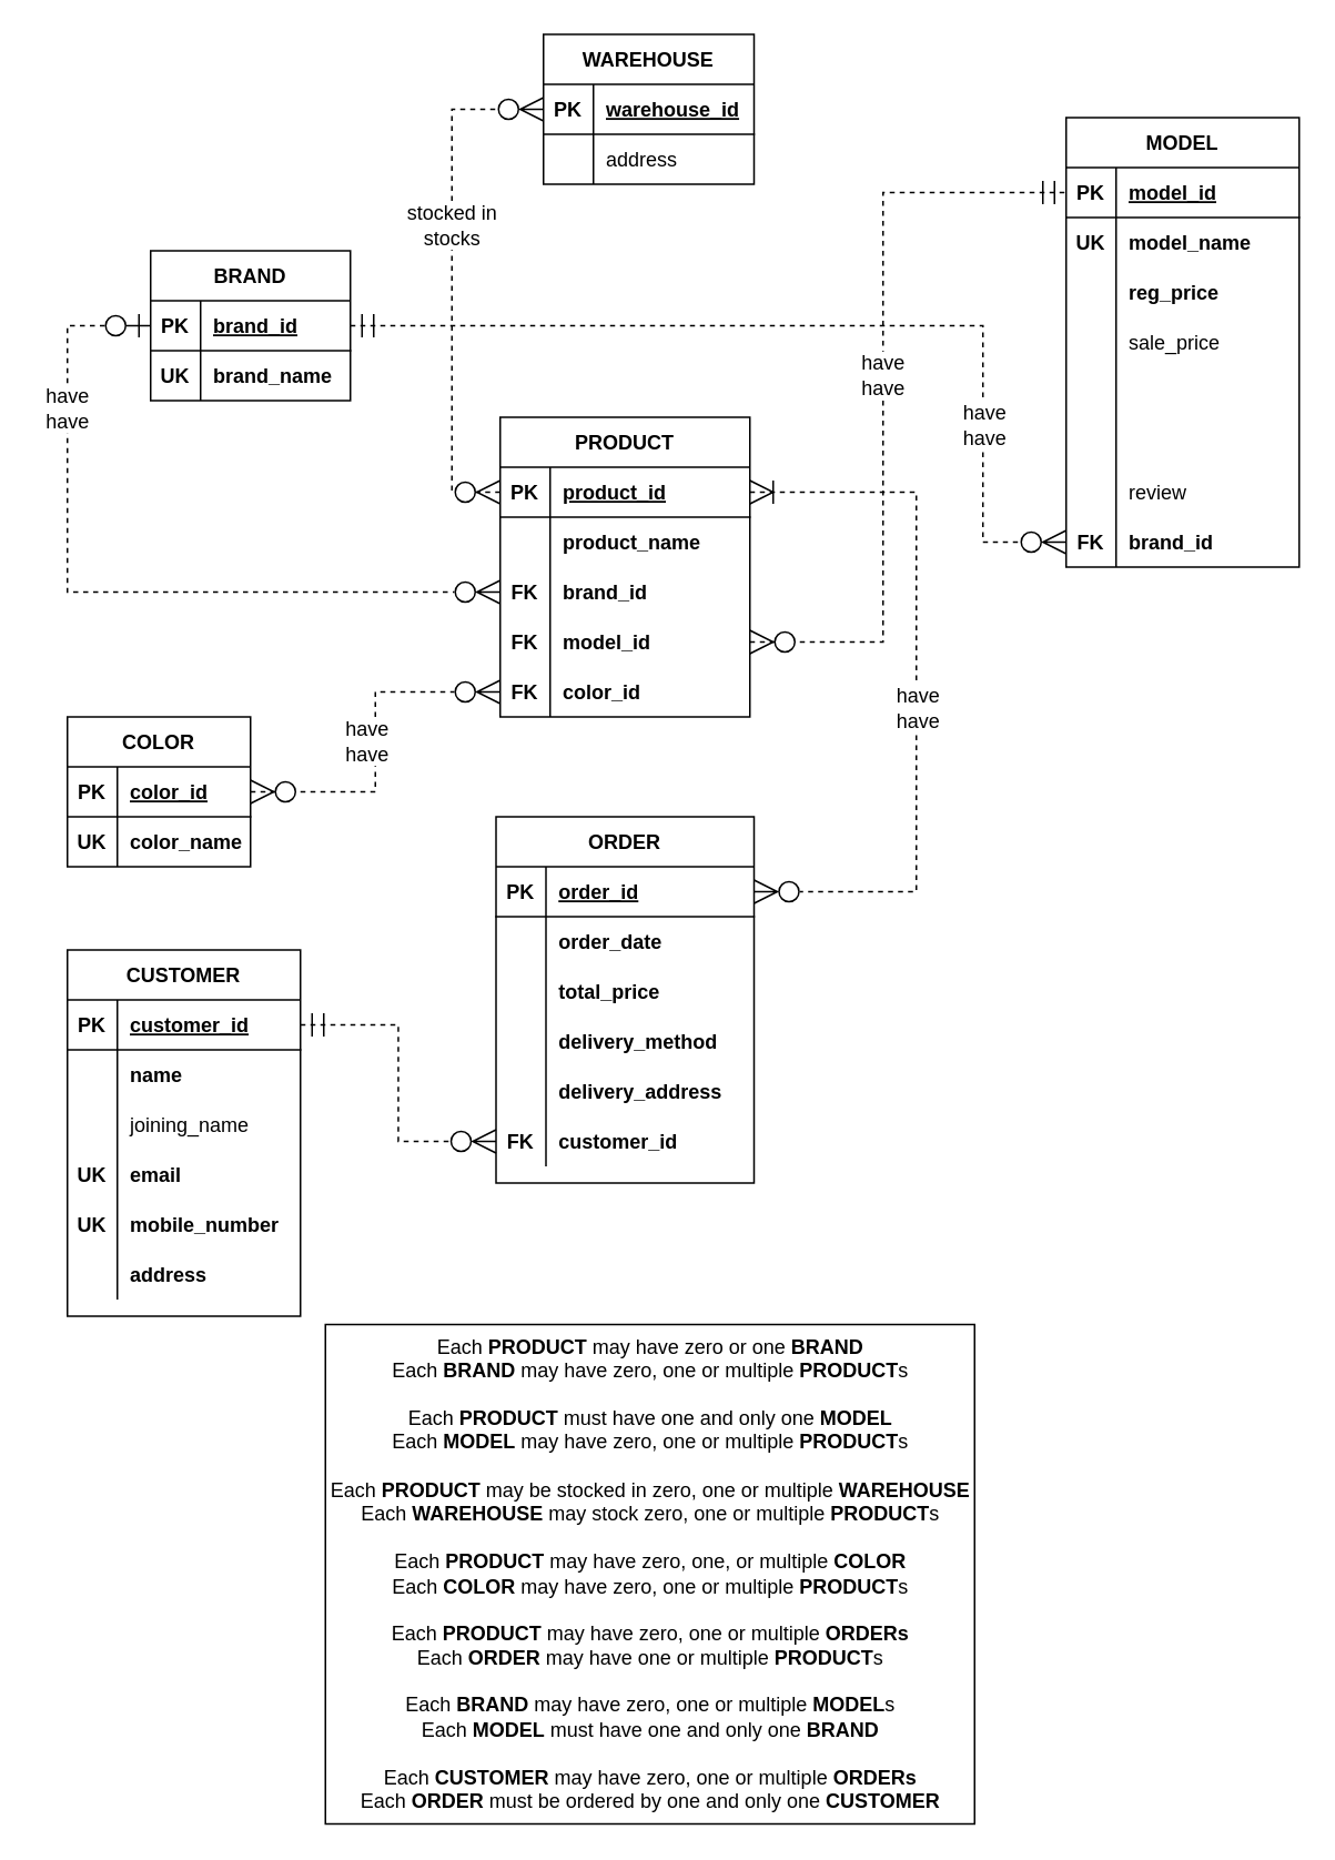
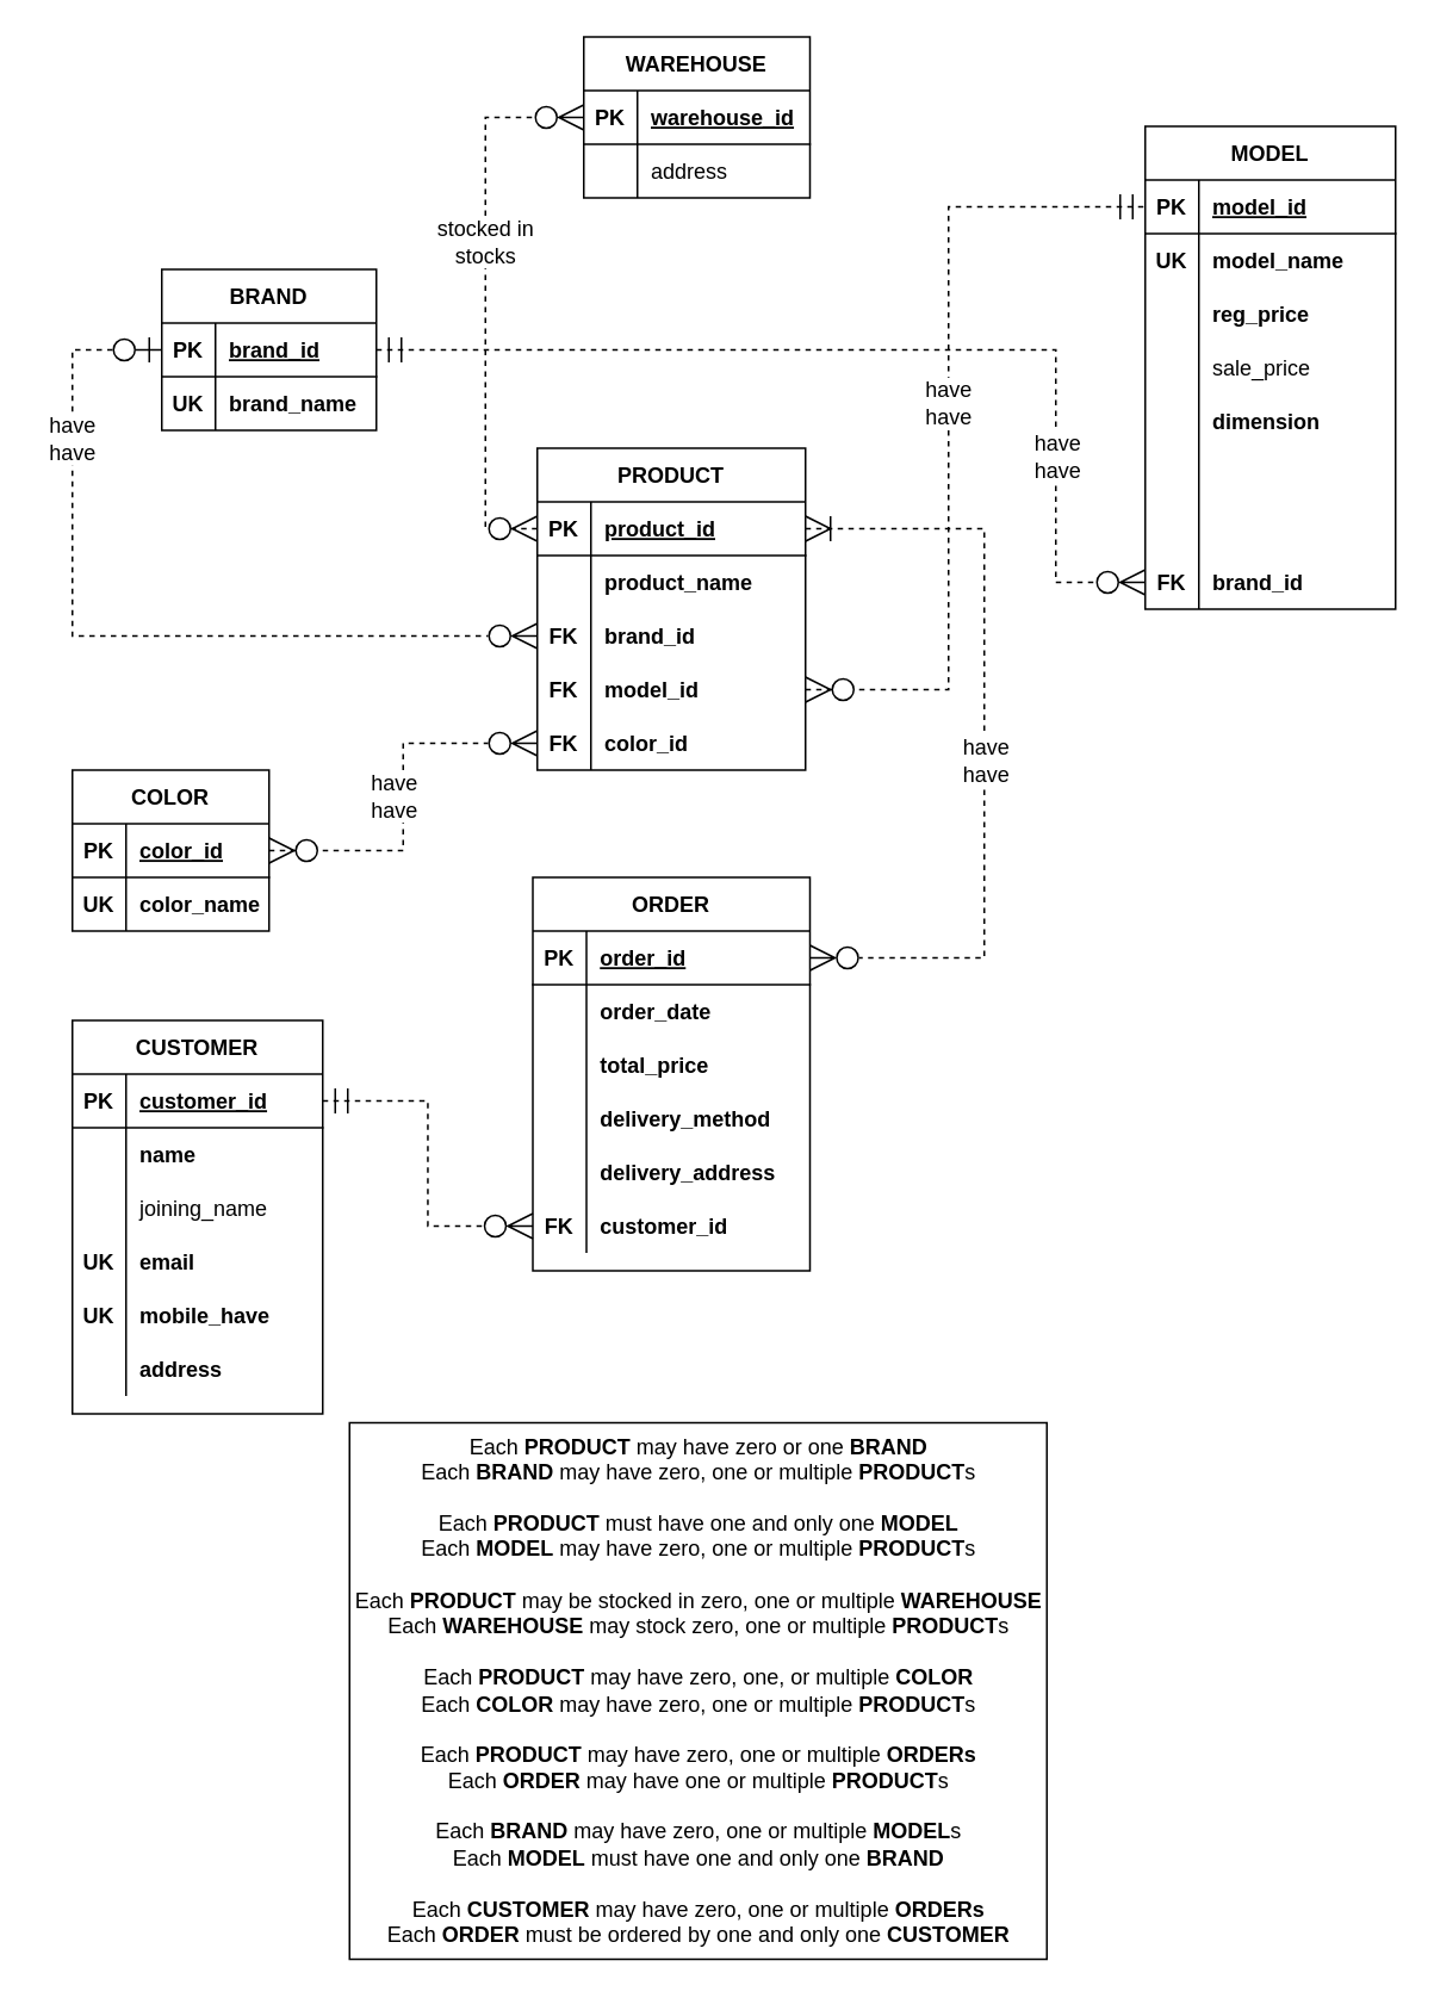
+ <mxCell id="24" value="dimension" style="shape=partialRectangle;connectable=0;fillColor=none;top=0;left=0;bottom=0;right=0;align=left;spacingLeft=6;overflow=hidden;fontStyle=1" parent="22" vertex="1"><mxGeometry x="30" width="110" height="30" as="geometry"><mxRectangle width="110" height="30" as="alternateBounds" /></mxGeometry></mxCell>
- <mxCell id="29" value="review" style="shape=partialRectangle;connectable=0;fillColor=none;top=0;left=0;bottom=0;right=0;align=left;spacingLeft=6;overflow=hidden;fontStyle=0" parent="27" vertex="1"><mxGeometry x="30" width="110" height="30" as="geometry"><mxRectangle width="110" height="30" as="alternateBounds" /></mxGeometry></mxCell>
- <mxCell id="99" value="mobile_number" style="shape=partialRectangle;connectable=0;fillColor=none;top=0;left=0;bottom=0;right=0;align=left;spacingLeft=6;overflow=hidden;labelBackgroundColor=default;fontStyle=1" vertex="1" parent="97"><mxGeometry x="30" width="110" height="30" as="geometry"><mxRectangle width="110" height="30" as="alternateBounds" /></mxGeometry></mxCell>
+ <mxCell id="99" value="mobile_have" style="shape=partialRectangle;connectable=0;fillColor=none;top=0;left=0;bottom=0;right=0;align=left;spacingLeft=6;overflow=hidden;labelBackgroundColor=default;fontStyle=1" vertex="1" parent="97"><mxGeometry x="30" width="110" height="30" as="geometry"><mxRectangle width="110" height="30" as="alternateBounds" /></mxGeometry></mxCell>
